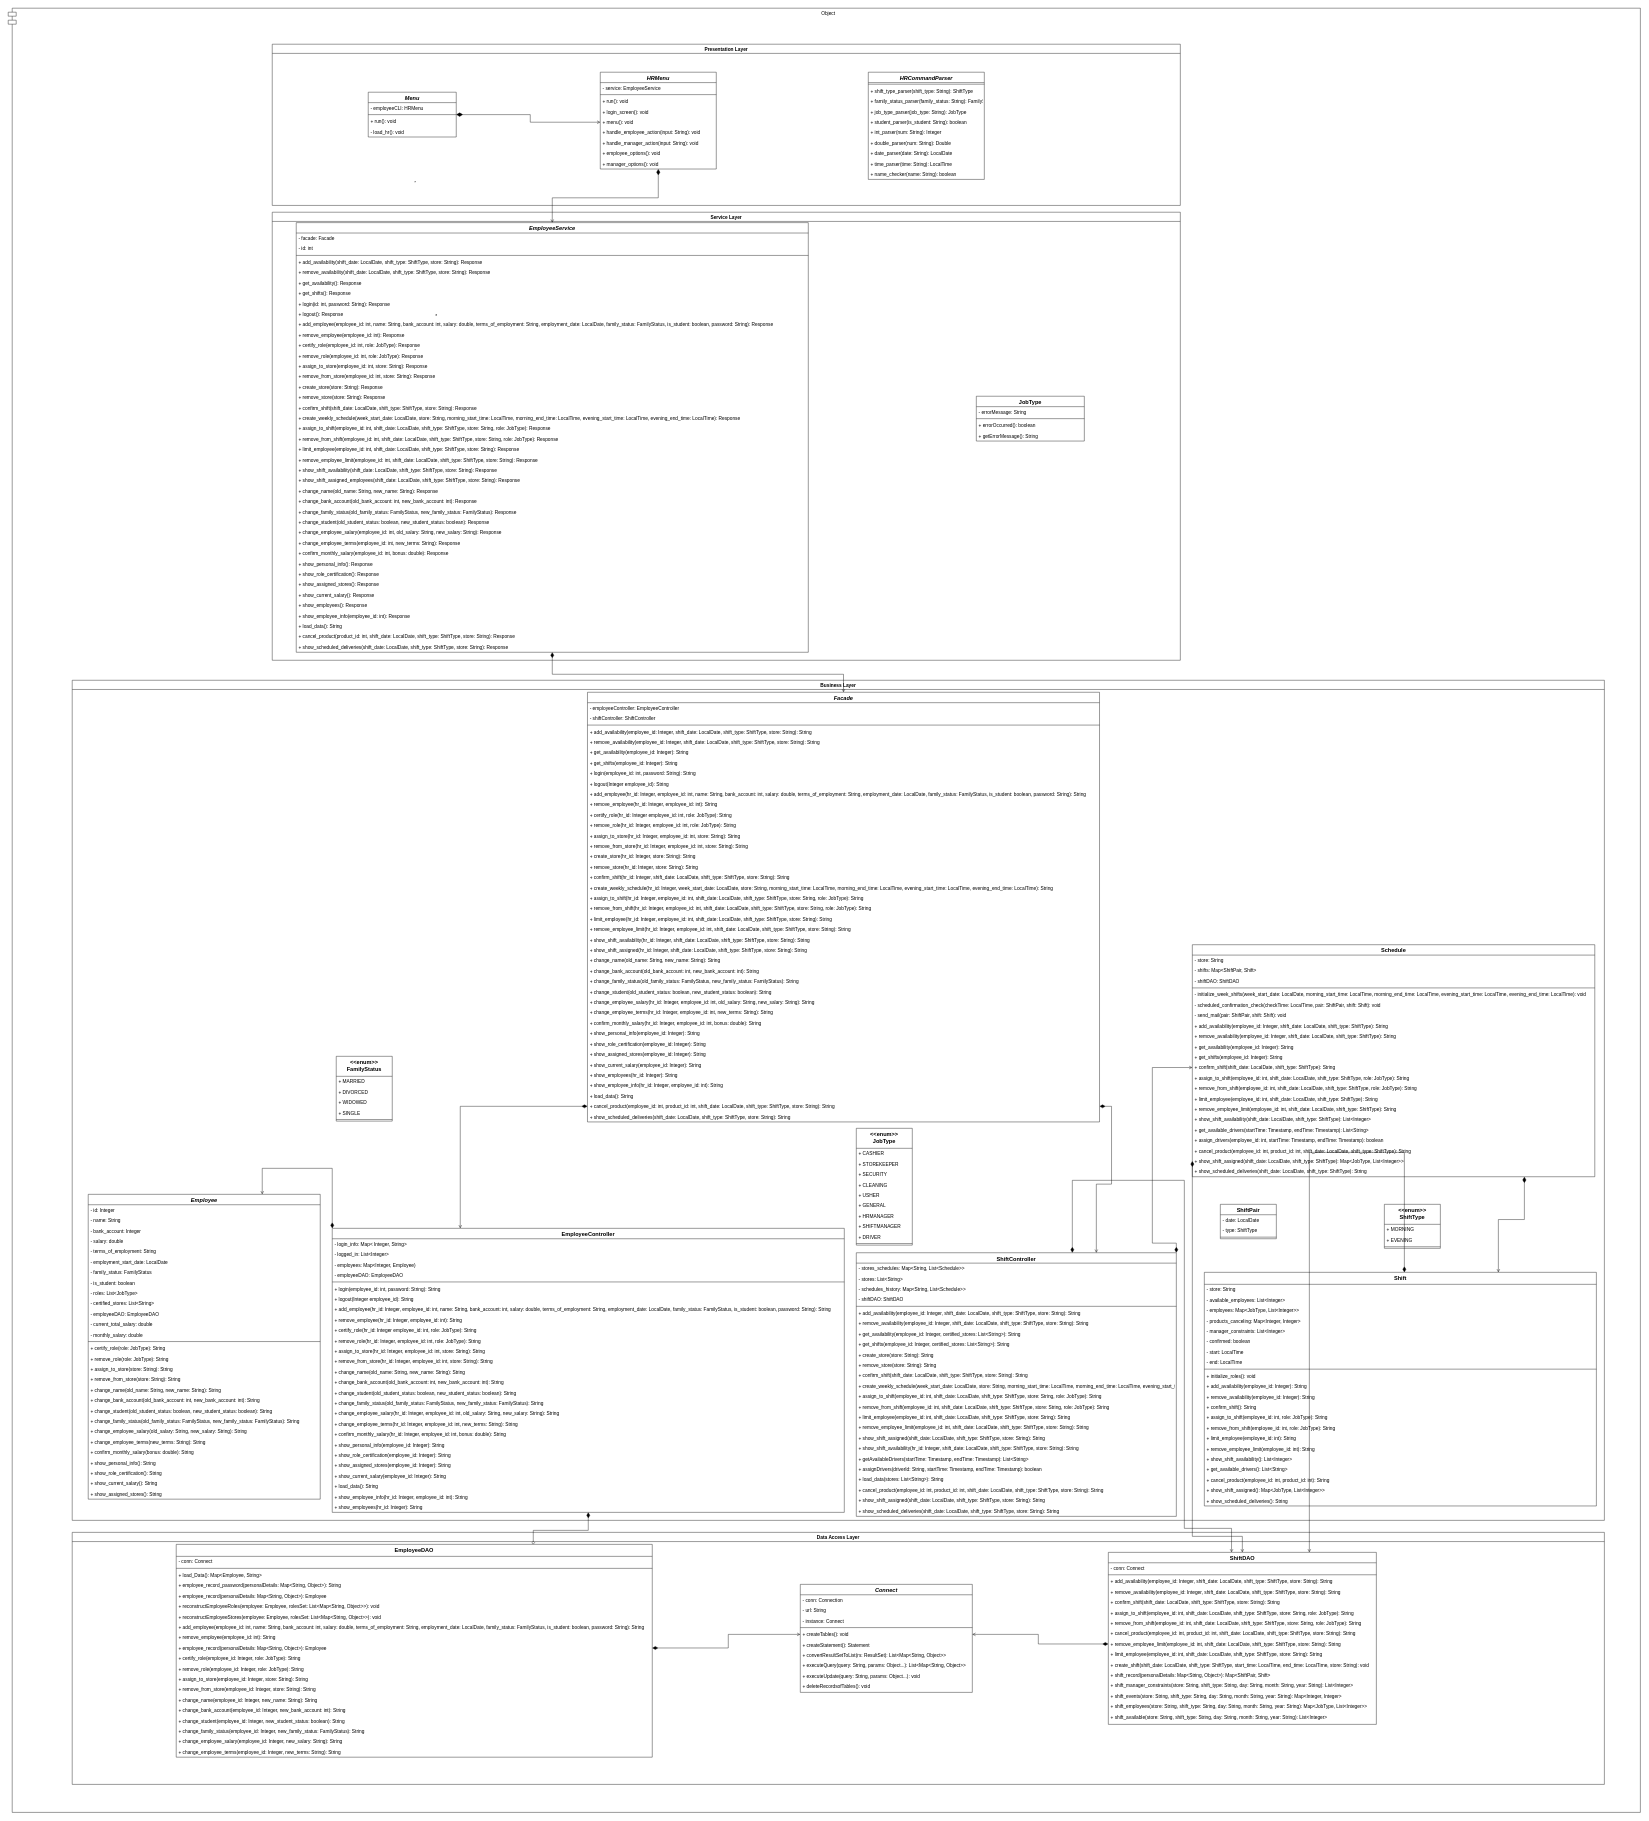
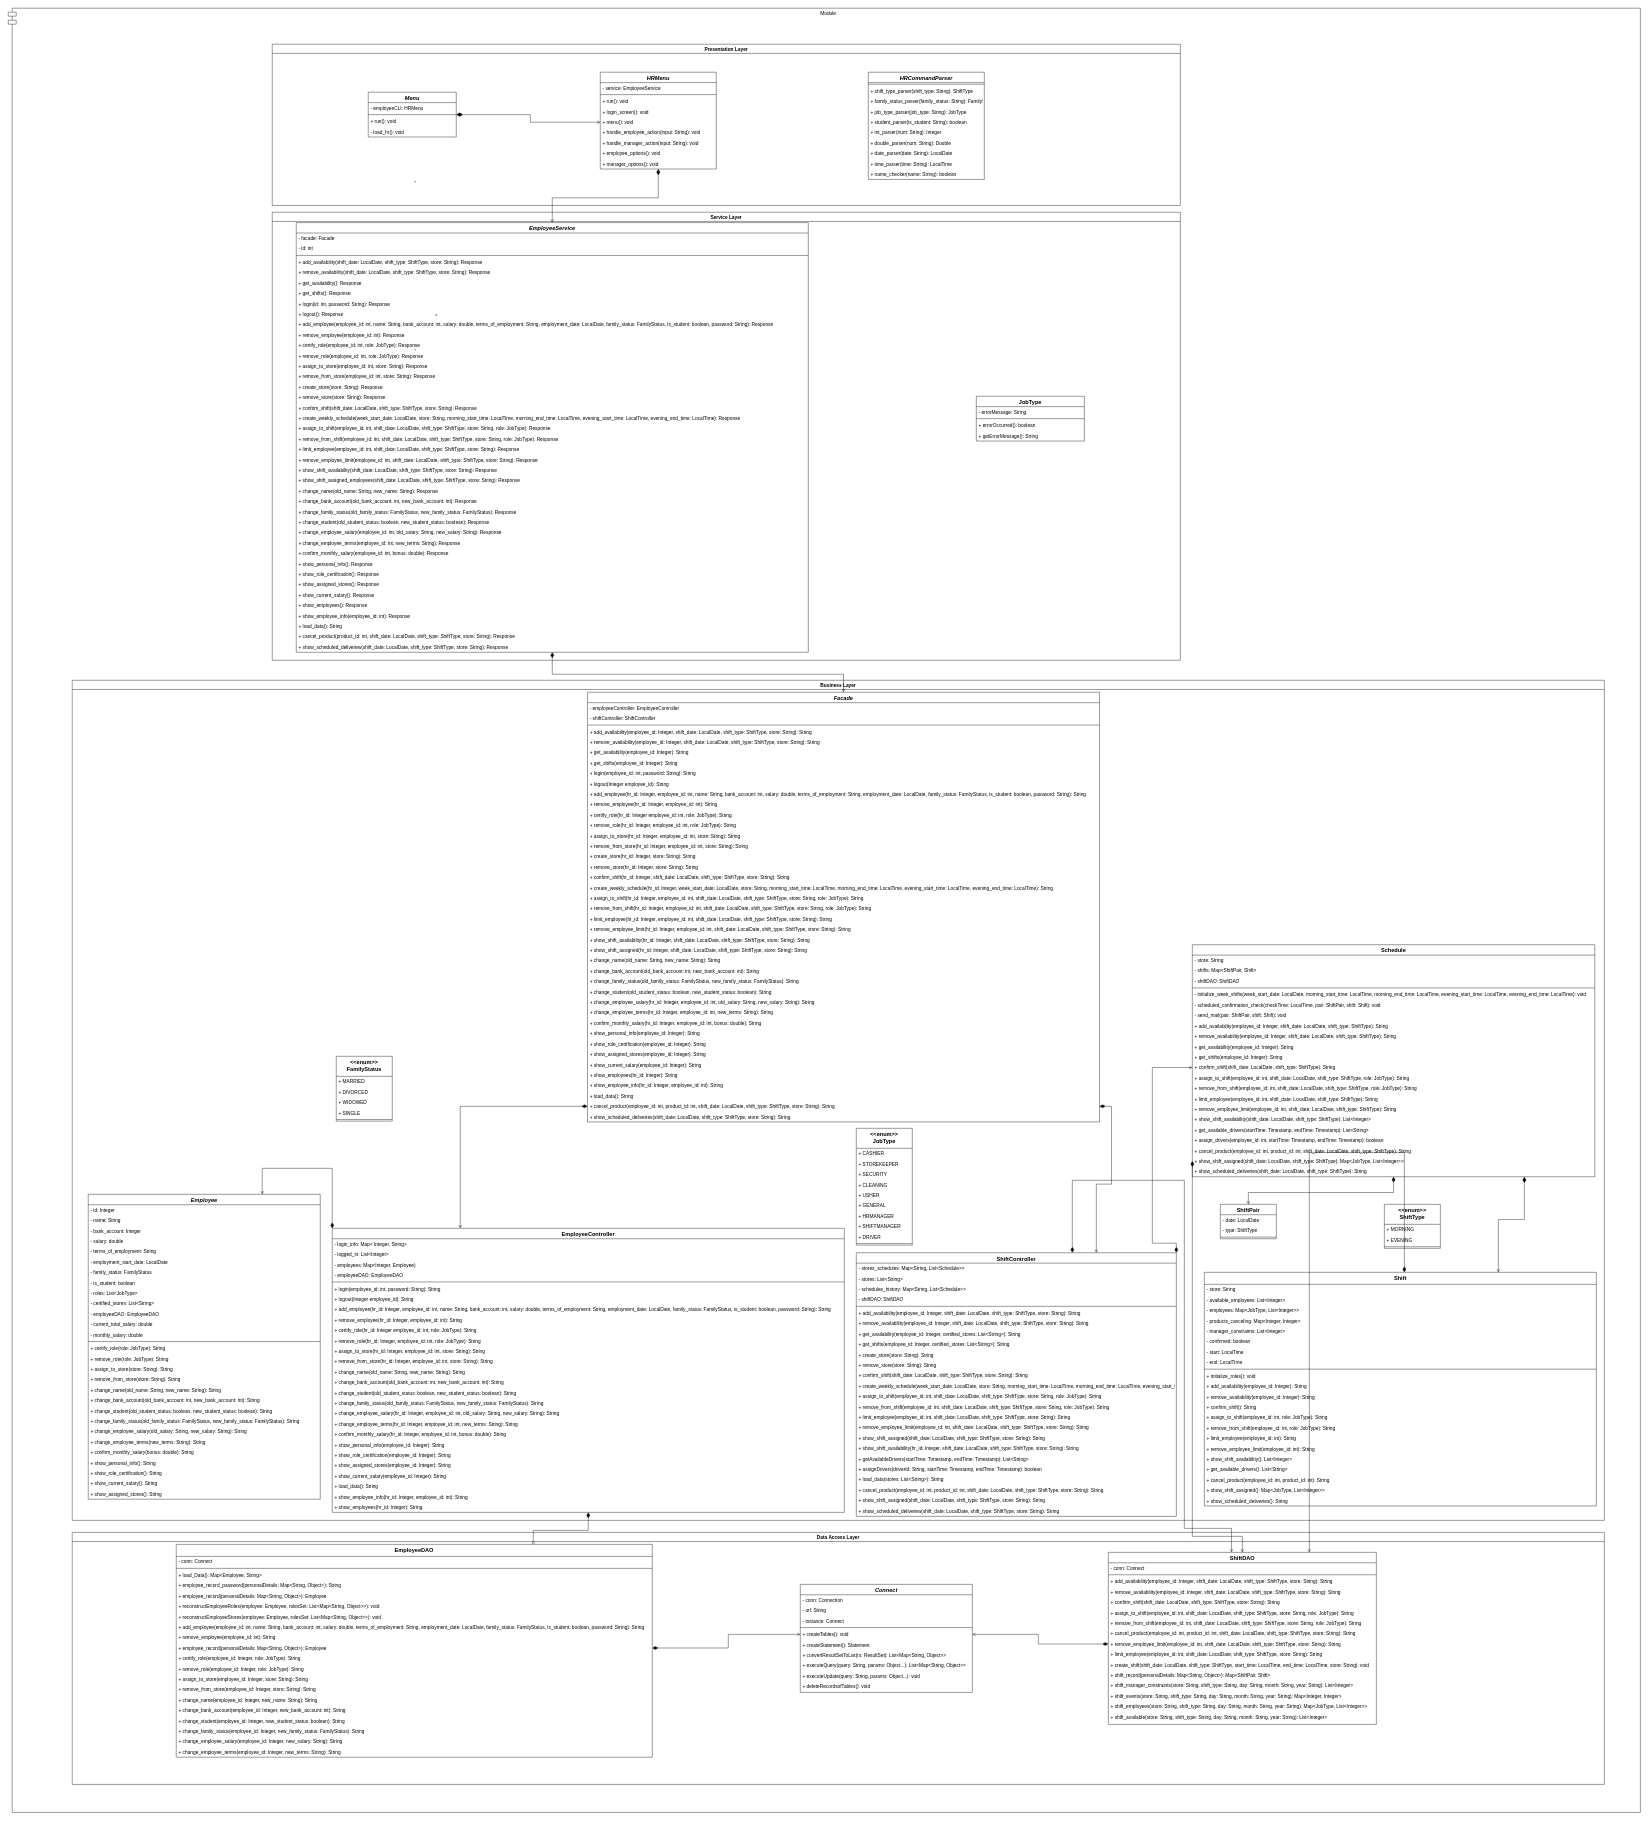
- <mxCell id="2" value="Object" style="shape=module;align=left;spacingLeft=20;align=center;verticalAlign=top;whiteSpace=wrap;html=1;" vertex="1" parent="1"><mxGeometry x="20" y="20" width="4080" height="4510" as="geometry" /></mxCell>
+ <mxCell id="2" value="Module" style="shape=module;align=left;spacingLeft=20;align=center;verticalAlign=top;whiteSpace=wrap;html=1;" vertex="1" parent="1"><mxGeometry x="20" y="20" width="4080" height="4510" as="geometry" /></mxCell>
+ <mxCell id="314" style="edgeStyle=orthogonalEdgeStyle;rounded=0;orthogonalLoop=1;jettySize=auto;html=1;entryX=0.5;entryY=0;entryDx=0;entryDy=0;startArrow=diamondThin;startFill=1;endArrow=open;endFill=0;startSize=12;" parent="134" source="315" target="215" edge="1"><mxGeometry relative="1" as="geometry" /></mxCell>
